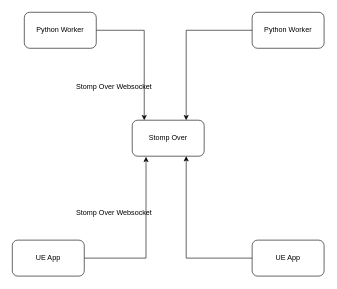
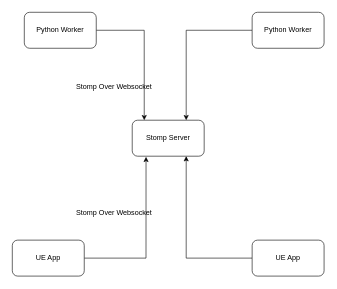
- <mxCell id="2" value="Stomp Over" style="rounded=1;whiteSpace=wrap;html=1;" parent="1" vertex="1"><mxGeometry x="220" y="200" width="120" height="60" as="geometry" /></mxCell>
+ <mxCell id="2" value="Stomp Server" style="rounded=1;whiteSpace=wrap;html=1;" parent="1" vertex="1"><mxGeometry x="220" y="200" width="120" height="60" as="geometry" /></mxCell>
